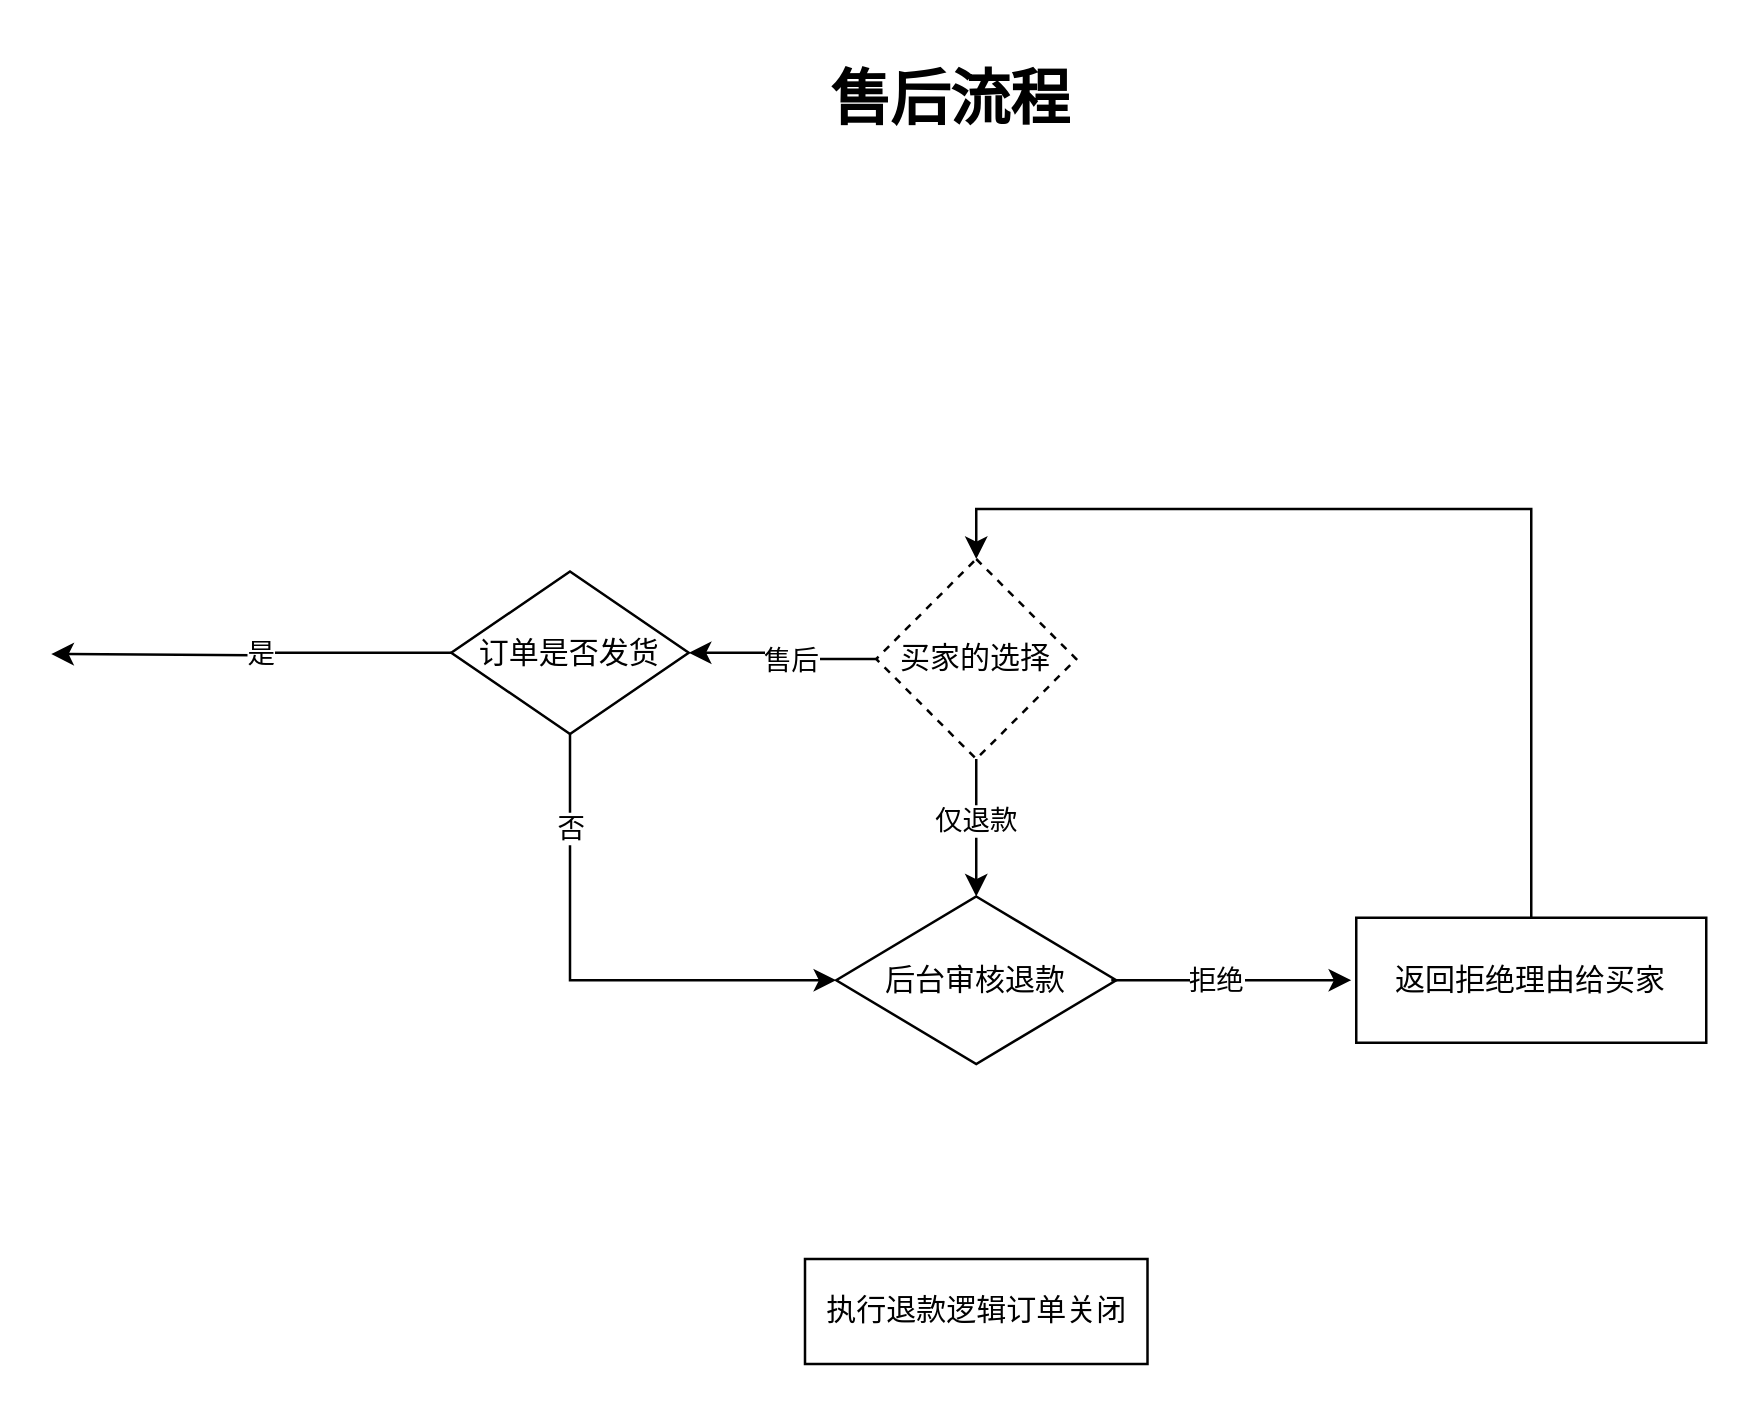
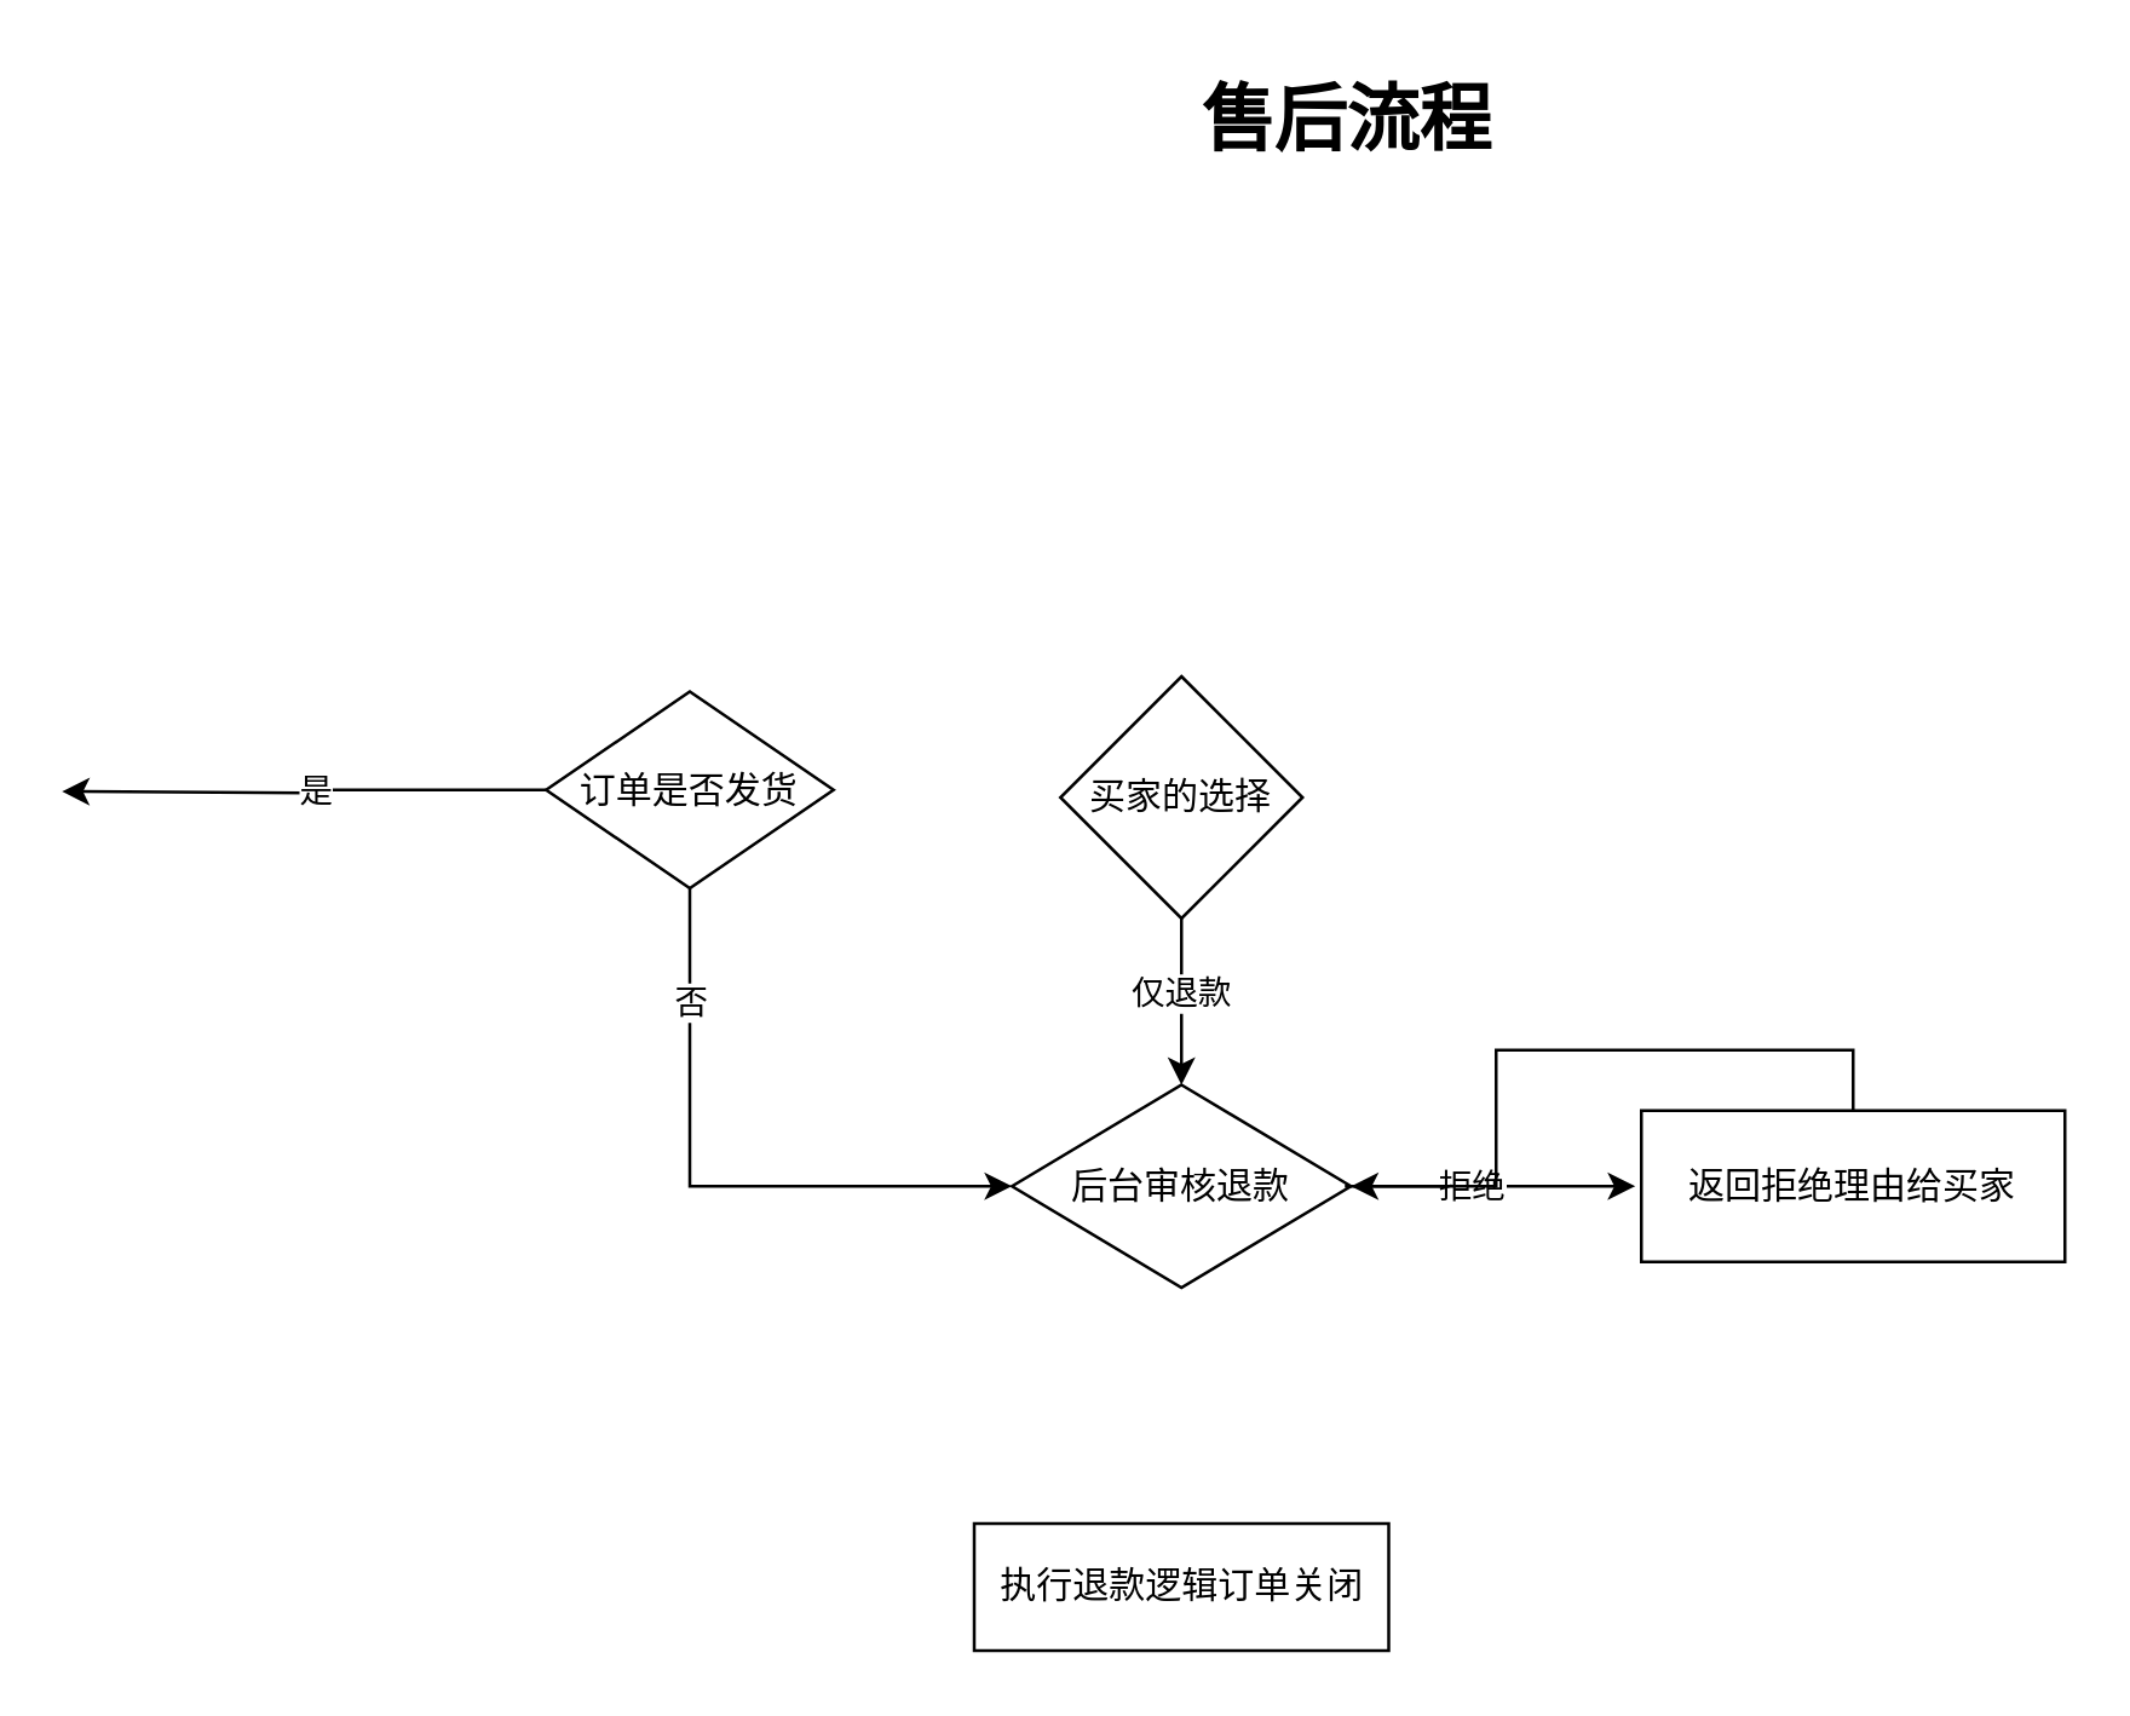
- <mxCell id="2" value="&lt;h1&gt;售后流程&lt;/h1&gt;" style="text;html=1;strokeColor=none;fillColor=none;spacing=5;spacingTop=-20;whiteSpace=wrap;overflow=hidden;rounded=0;" parent="1" vertex="1"><mxGeometry x="327" y="20" width="110" height="40" as="geometry" /></mxCell>
+ <mxCell id="2" value="&lt;h1&gt;售后流程&lt;/h1&gt;" style="text;html=1;strokeColor=none;fillColor=none;spacing=5;spacingTop=-20;whiteSpace=wrap;overflow=hidden;rounded=0;" parent="1" vertex="1"><mxGeometry x="392" y="20" width="110" height="40" as="geometry" /></mxCell>
- <mxCell id="18" style="edgeStyle=orthogonalEdgeStyle;rounded=0;orthogonalLoop=1;jettySize=auto;html=1;exitX=0.5;exitY=0;exitDx=0;exitDy=0;entryX=0.5;entryY=0;entryDx=0;entryDy=0;" edge="1" parent="1" source="11" target="17"><mxGeometry relative="1" as="geometry"><mxPoint x="692" y="245" as="targetPoint" /></mxGeometry></mxCell>
+ <mxCell id="18" style="edgeStyle=orthogonalEdgeStyle;rounded=0;orthogonalLoop=1;jettySize=auto;html=1;exitX=0.5;exitY=0;exitDx=0;exitDy=0;" edge="1" parent="1" source="11" target="3"><mxGeometry relative="1" as="geometry"><mxPoint x="692" y="245" as="targetPoint" /></mxGeometry></mxCell>
- <mxCell id="13" style="edgeStyle=orthogonalEdgeStyle;rounded=0;orthogonalLoop=1;jettySize=auto;html=1;exitX=0;exitY=0.5;exitDx=0;exitDy=0;entryX=1;entryY=0.5;entryDx=0;entryDy=0;" edge="1" parent="1" source="17" target="10"><mxGeometry relative="1" as="geometry" /></mxCell>
- <mxCell id="14" value="售后" style="edgeLabel;html=1;align=center;verticalAlign=middle;resizable=0;points=[];" vertex="1" connectable="0" parent="13"><mxGeometry x="-0.093" relative="1" as="geometry"><mxPoint as="offset" /></mxGeometry></mxCell>
- <mxCell id="17" value="买家的选择" style="rhombus;whiteSpace=wrap;html=1;dashed=1;" vertex="1" parent="1"><mxGeometry x="350" y="223" width="80" height="80" as="geometry" /></mxCell>
+ <mxCell id="17" value="买家的选择" style="rhombus;whiteSpace=wrap;html=1;" vertex="1" parent="1"><mxGeometry x="350" y="223" width="80" height="80" as="geometry" /></mxCell>
